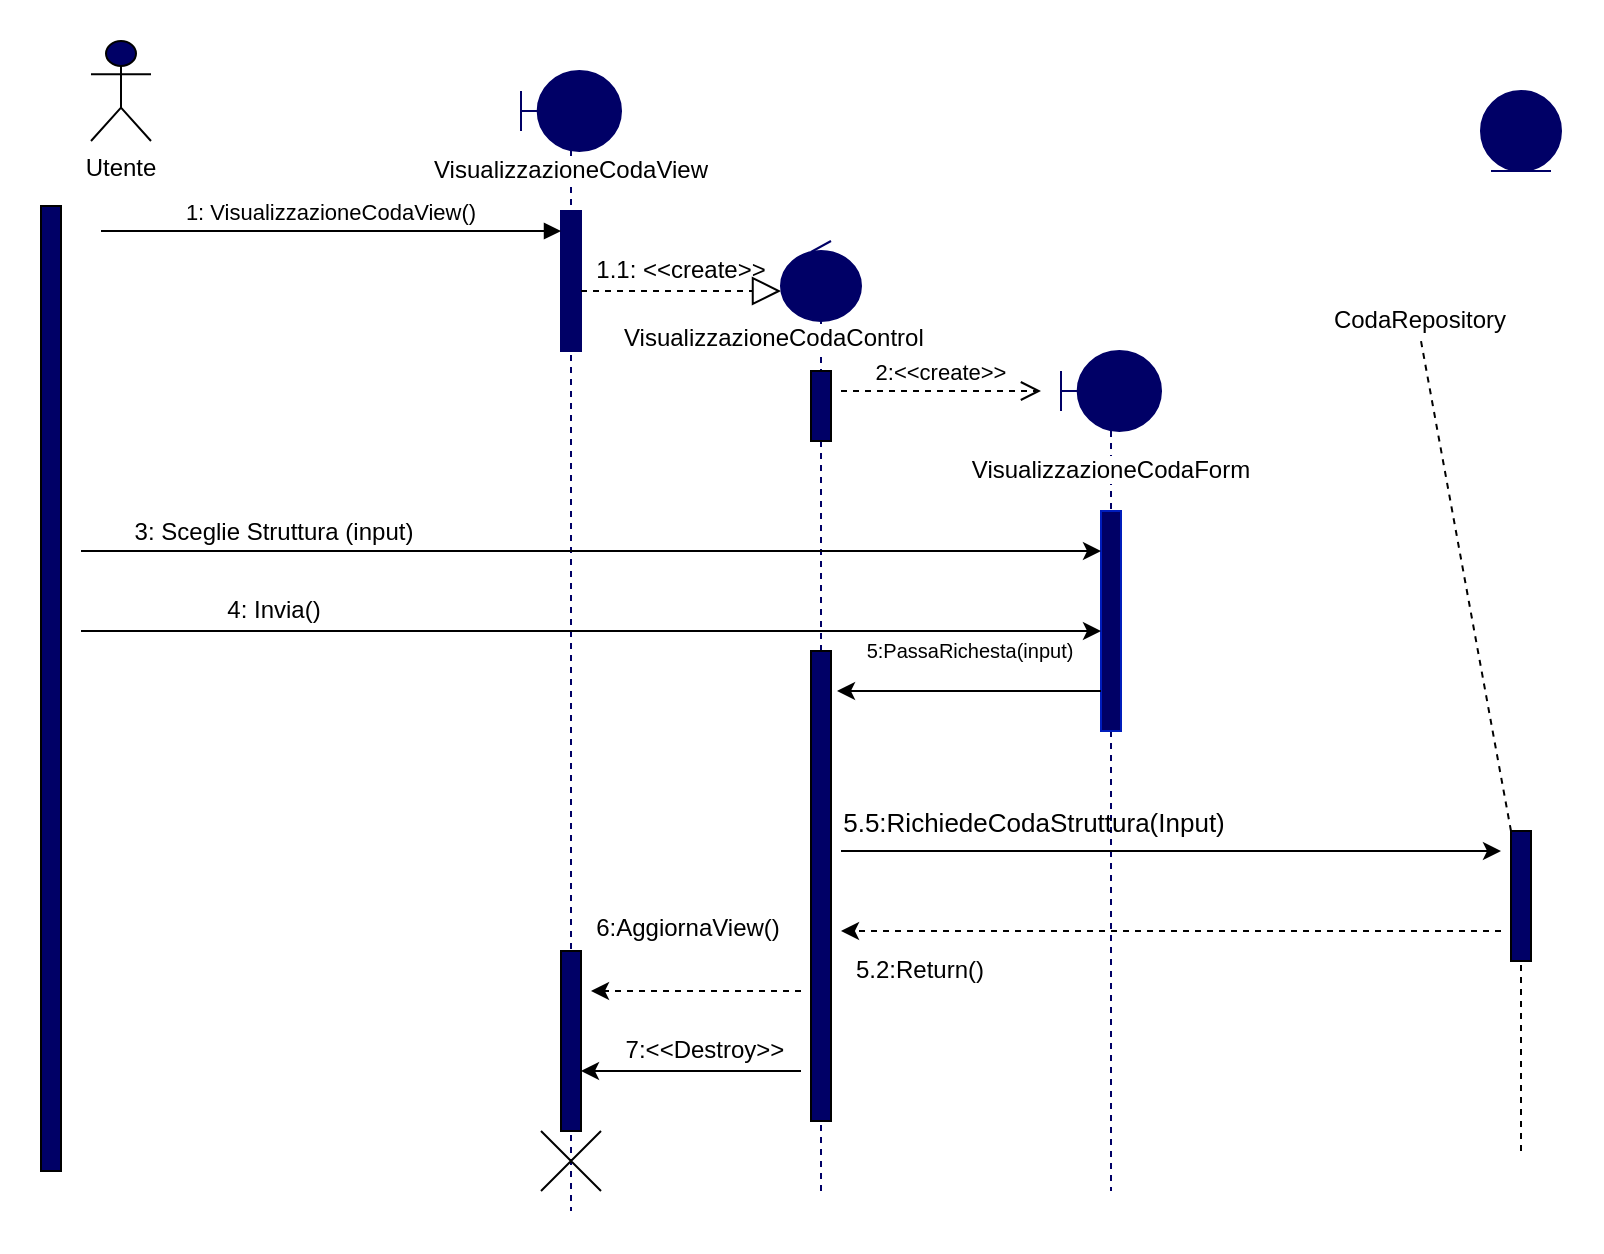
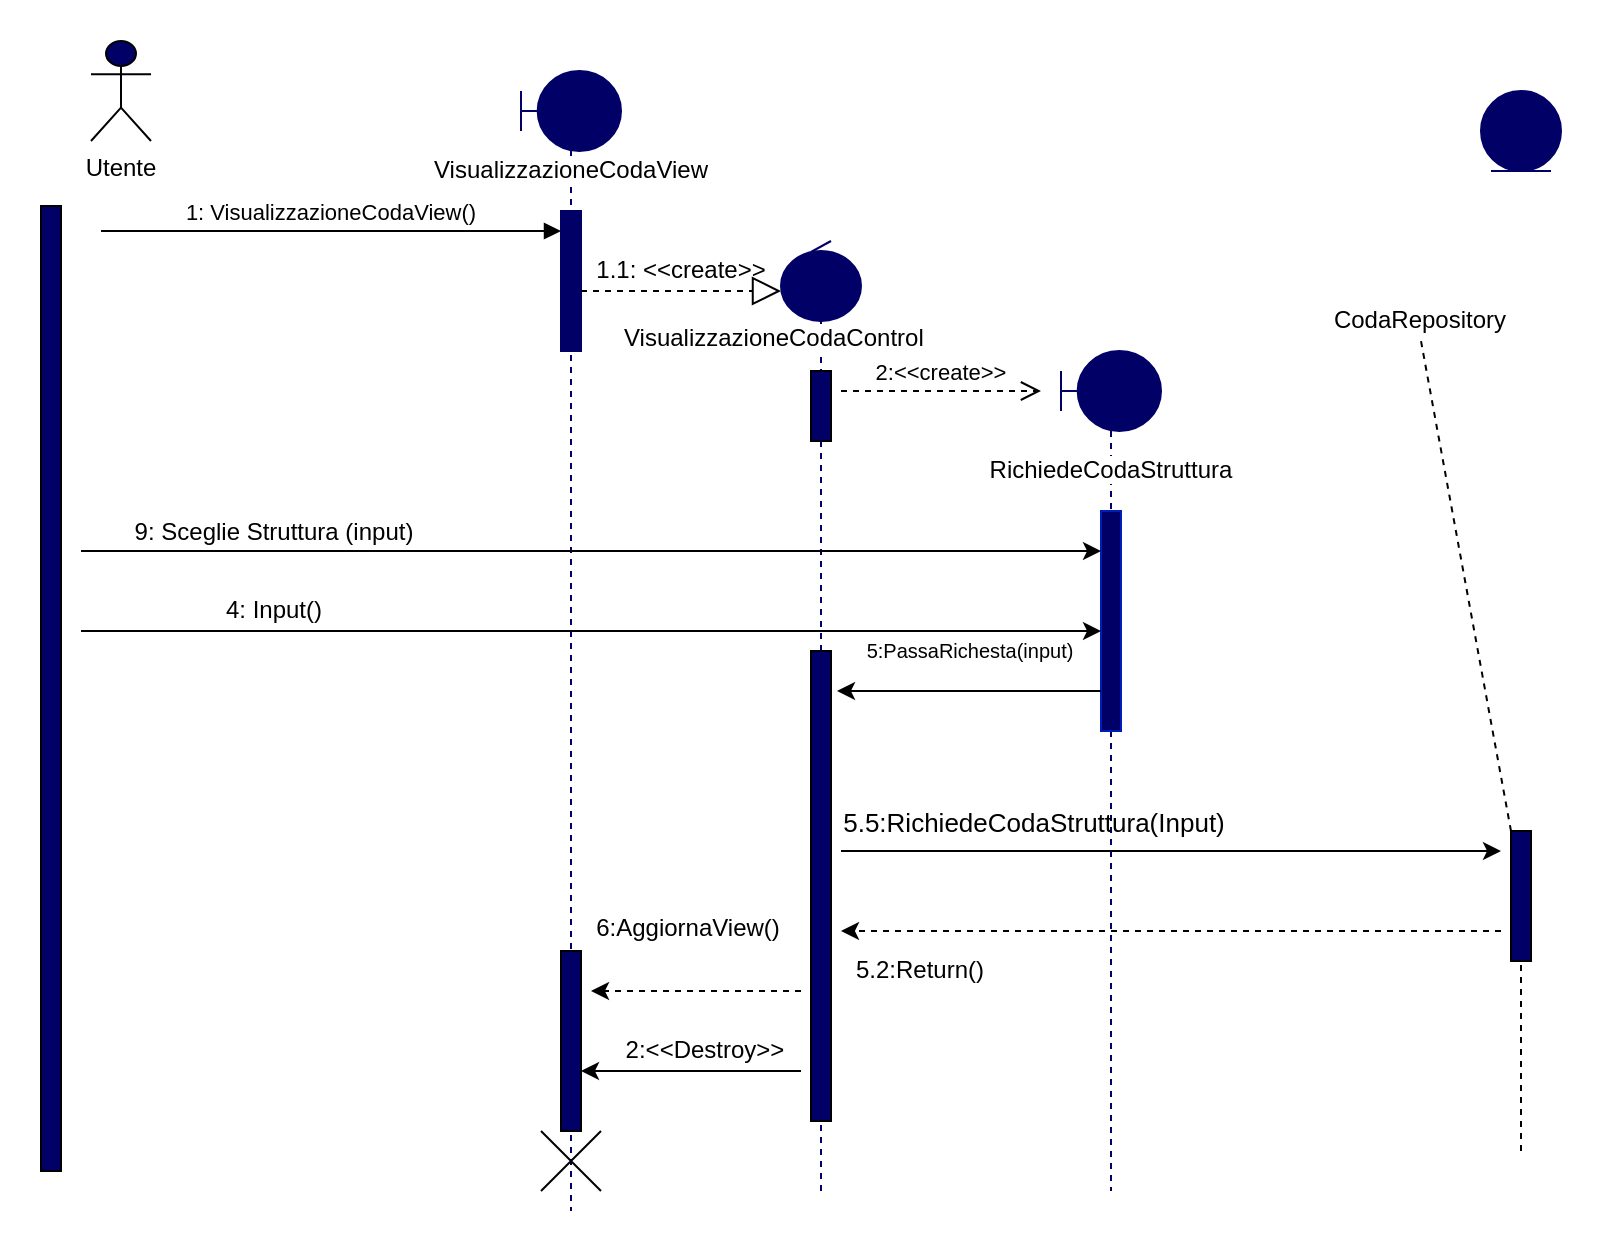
- <mxCell id="18" value="&lt;span style=&quot;background-color: rgb(255 , 255 , 255)&quot;&gt;VisualizzazioneCodaForm&lt;/span&gt;" style="text;html=1;align=center;verticalAlign=middle;resizable=0;points=[];autosize=1;" parent="1" vertex="1"><mxGeometry x="480" y="225" width="150" height="20" as="geometry" /></mxCell>
+ <mxCell id="18" value="&lt;span style=&quot;background-color: rgb(255 , 255 , 255)&quot;&gt;RichiedeCodaStruttura&lt;/span&gt;" style="text;html=1;align=center;verticalAlign=middle;resizable=0;points=[];autosize=1;" parent="1" vertex="1"><mxGeometry x="480" y="225" width="150" height="20" as="geometry" /></mxCell>
- <mxCell id="23" value="3: Sceglie Struttura (input)" style="text;html=1;strokeColor=none;fillColor=none;align=center;verticalAlign=middle;whiteSpace=wrap;rounded=0;" parent="1" vertex="1"><mxGeometry x="37" y="256" width="200" height="20" as="geometry" /></mxCell>
+ <mxCell id="23" value="9: Sceglie Struttura (input)" style="text;html=1;strokeColor=none;fillColor=none;align=center;verticalAlign=middle;whiteSpace=wrap;rounded=0;" parent="1" vertex="1"><mxGeometry x="37" y="256" width="200" height="20" as="geometry" /></mxCell>
- <mxCell id="22" value="4: Invia()" style="text;html=1;strokeColor=none;fillColor=none;align=center;verticalAlign=middle;whiteSpace=wrap;rounded=0;" parent="1" vertex="1"><mxGeometry x="37" y="295" width="200" height="20" as="geometry" /></mxCell>
+ <mxCell id="22" value="4: Input()" style="text;html=1;strokeColor=none;fillColor=none;align=center;verticalAlign=middle;whiteSpace=wrap;rounded=0;" parent="1" vertex="1"><mxGeometry x="37" y="295" width="200" height="20" as="geometry" /></mxCell>
- <mxCell id="38" value="7:&amp;lt;&amp;lt;Destroy&amp;gt;&amp;gt;" style="text;html=1;strokeColor=none;fillColor=none;align=center;verticalAlign=middle;whiteSpace=wrap;rounded=0;" parent="1" vertex="1"><mxGeometry x="308" y="515" width="89" height="20" as="geometry" /></mxCell>
+ <mxCell id="38" value="2:&amp;lt;&amp;lt;Destroy&amp;gt;&amp;gt;" style="text;html=1;strokeColor=none;fillColor=none;align=center;verticalAlign=middle;whiteSpace=wrap;rounded=0;" parent="1" vertex="1"><mxGeometry x="308" y="515" width="89" height="20" as="geometry" /></mxCell>
